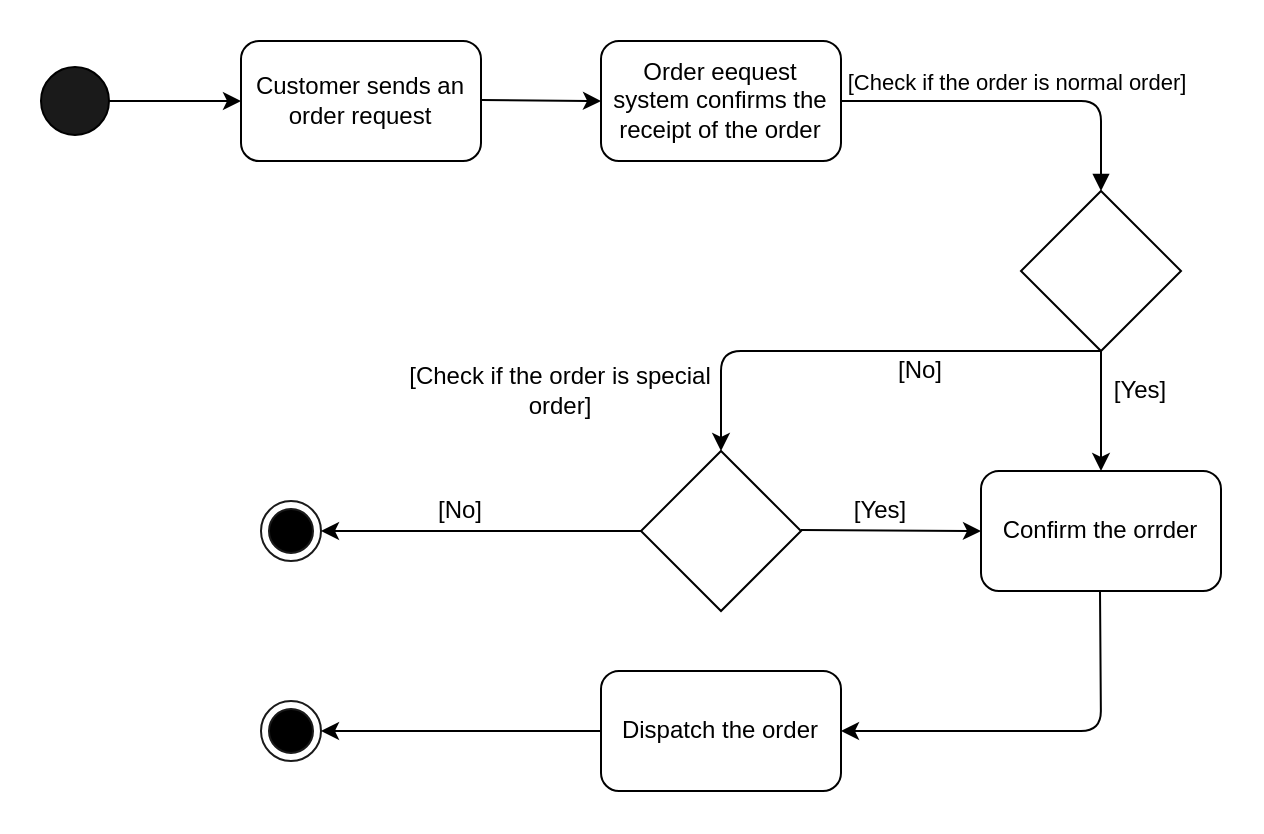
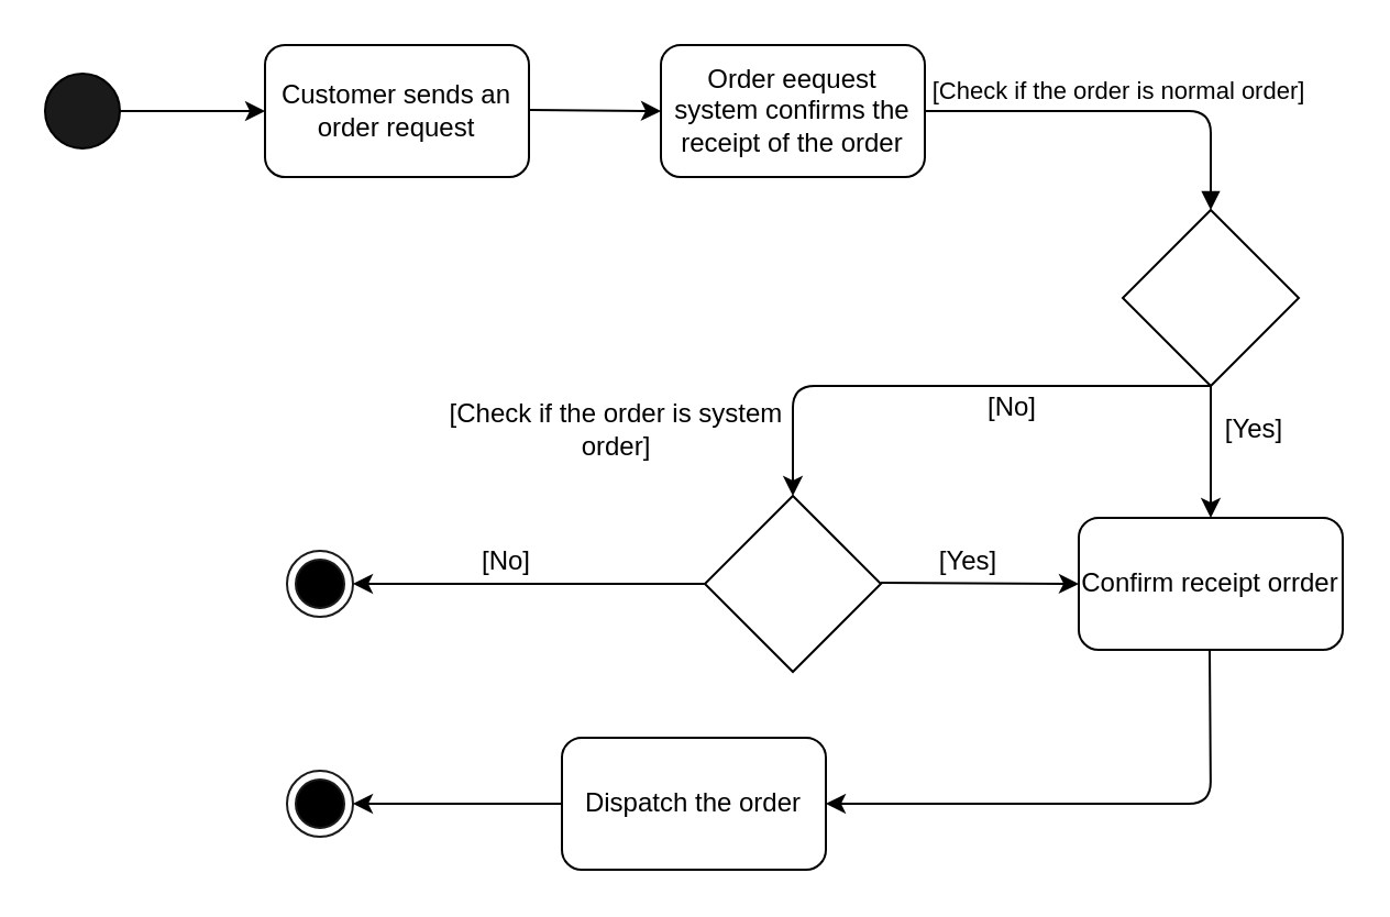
- <mxCell id="22" value="[Check if the order is special order]" style="text;html=1;strokeColor=none;fillColor=none;align=center;verticalAlign=middle;whiteSpace=wrap;rounded=0;" vertex="1" parent="1"><mxGeometry x="200" y="185" width="160" height="20" as="geometry" /></mxCell>
+ <mxCell id="22" value="[Check if the order is system order]" style="text;html=1;strokeColor=none;fillColor=none;align=center;verticalAlign=middle;whiteSpace=wrap;rounded=0;" vertex="1" parent="1"><mxGeometry x="200" y="185" width="160" height="20" as="geometry" /></mxCell>
- <mxCell id="8" value="Confirm the orrder" style="rounded=1;whiteSpace=wrap;html=1;fillColor=#FFFFFF;" vertex="1" parent="1"><mxGeometry x="490" y="235" width="120" height="60" as="geometry" /></mxCell>
+ <mxCell id="8" value="Confirm receipt orrder" style="rounded=1;whiteSpace=wrap;html=1;fillColor=#FFFFFF;" vertex="1" parent="1"><mxGeometry x="490" y="235" width="120" height="60" as="geometry" /></mxCell>
- <mxCell id="15" value="Dispatch the order" style="rounded=1;whiteSpace=wrap;html=1;fillColor=#FFFFFF;" vertex="1" parent="1"><mxGeometry x="300" y="335" width="120" height="60" as="geometry" /></mxCell>
+ <mxCell id="15" value="Dispatch the order" style="rounded=1;whiteSpace=wrap;html=1;fillColor=#FFFFFF;" vertex="1" parent="1"><mxGeometry x="255" y="335" width="120" height="60" as="geometry" /></mxCell>
